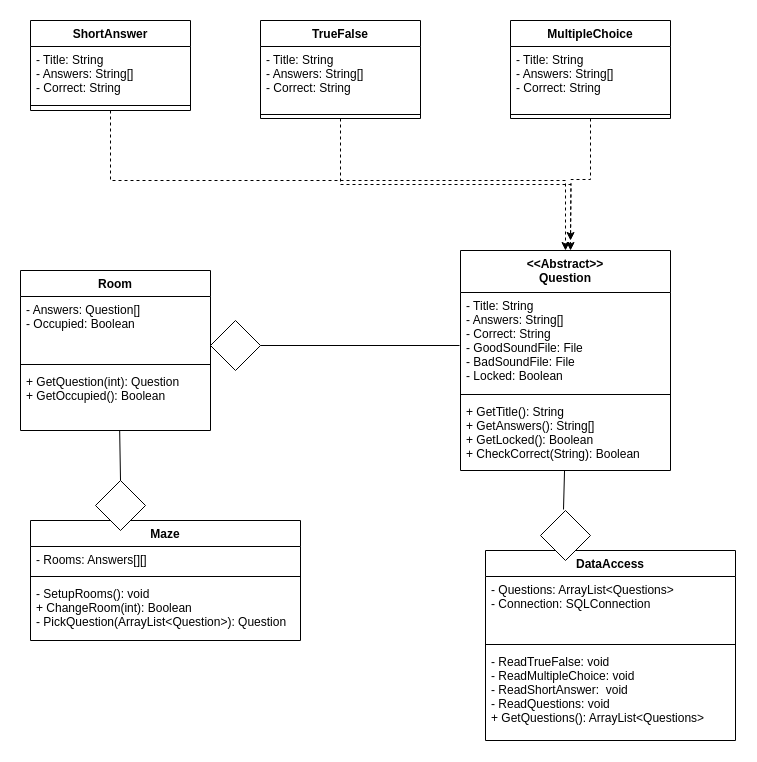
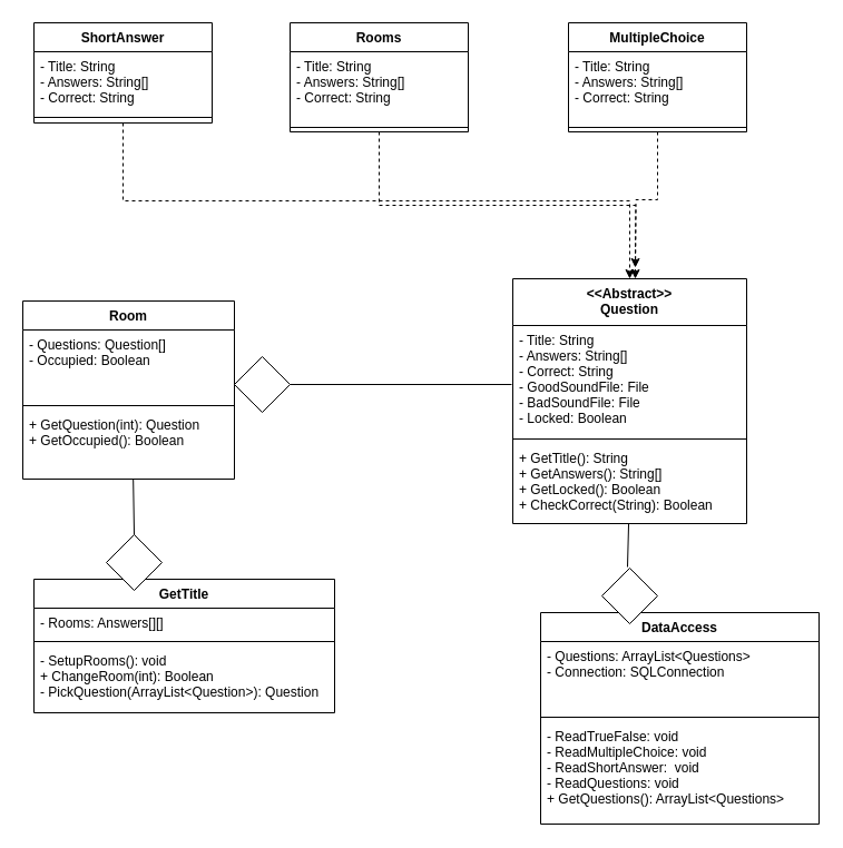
- <mxCell id="23" value="TrueFalse" style="swimlane;fontStyle=1;align=center;verticalAlign=top;childLayout=stackLayout;horizontal=1;startSize=26;horizontalStack=0;resizeParent=1;resizeParentMax=0;resizeLast=0;collapsible=1;marginBottom=0;" parent="1" vertex="1"><mxGeometry x="260" y="20" width="160" height="98" as="geometry" /></mxCell>
+ <mxCell id="23" value="Rooms" style="swimlane;fontStyle=1;align=center;verticalAlign=top;childLayout=stackLayout;horizontal=1;startSize=26;horizontalStack=0;resizeParent=1;resizeParentMax=0;resizeLast=0;collapsible=1;marginBottom=0;" parent="1" vertex="1"><mxGeometry x="260" y="20" width="160" height="98" as="geometry" /></mxCell>
- <mxCell id="7" value="- Answers: Question[]&#10;- Occupied: Boolean" style="text;strokeColor=none;fillColor=none;align=left;verticalAlign=top;spacingLeft=4;spacingRight=4;overflow=hidden;rotatable=0;points=[[0,0.5],[1,0.5]];portConstraint=eastwest;" parent="6" vertex="1"><mxGeometry y="26" width="190" height="64" as="geometry" /></mxCell>
+ <mxCell id="7" value="- Questions: Question[]&#10;- Occupied: Boolean" style="text;strokeColor=none;fillColor=none;align=left;verticalAlign=top;spacingLeft=4;spacingRight=4;overflow=hidden;rotatable=0;points=[[0,0.5],[1,0.5]];portConstraint=eastwest;" parent="6" vertex="1"><mxGeometry y="26" width="190" height="64" as="geometry" /></mxCell>
- <mxCell id="2" value="Maze" style="swimlane;fontStyle=1;align=center;verticalAlign=top;childLayout=stackLayout;horizontal=1;startSize=26;horizontalStack=0;resizeParent=1;resizeParentMax=0;resizeLast=0;collapsible=1;marginBottom=0;" parent="1" vertex="1"><mxGeometry x="30" y="520" width="270" height="120" as="geometry" /></mxCell>
+ <mxCell id="2" value="GetTitle" style="swimlane;fontStyle=1;align=center;verticalAlign=top;childLayout=stackLayout;horizontal=1;startSize=26;horizontalStack=0;resizeParent=1;resizeParentMax=0;resizeLast=0;collapsible=1;marginBottom=0;" parent="1" vertex="1"><mxGeometry x="30" y="520" width="270" height="120" as="geometry" /></mxCell>
